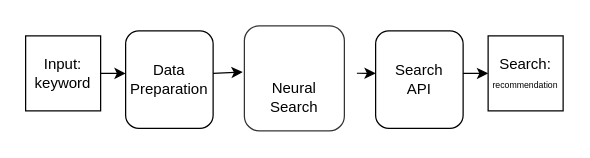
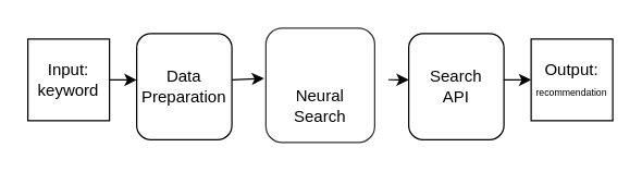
- <mxCell id="15" value="Search:&lt;br&gt;&lt;font style=&quot;font-size: 7px;&quot;&gt;recommendation&lt;/font&gt;" style="text;html=1;strokeColor=none;fillColor=none;align=center;verticalAlign=middle;whiteSpace=wrap;rounded=0;" parent="1" vertex="1"><mxGeometry x="390" y="43" width="60" height="30" as="geometry" /></mxCell>
+ <mxCell id="15" value="Output:&lt;br&gt;&lt;font style=&quot;font-size: 7px;&quot;&gt;recommendation&lt;/font&gt;" style="text;html=1;strokeColor=none;fillColor=none;align=center;verticalAlign=middle;whiteSpace=wrap;rounded=0;" parent="1" vertex="1"><mxGeometry x="390" y="43" width="60" height="30" as="geometry" /></mxCell>
